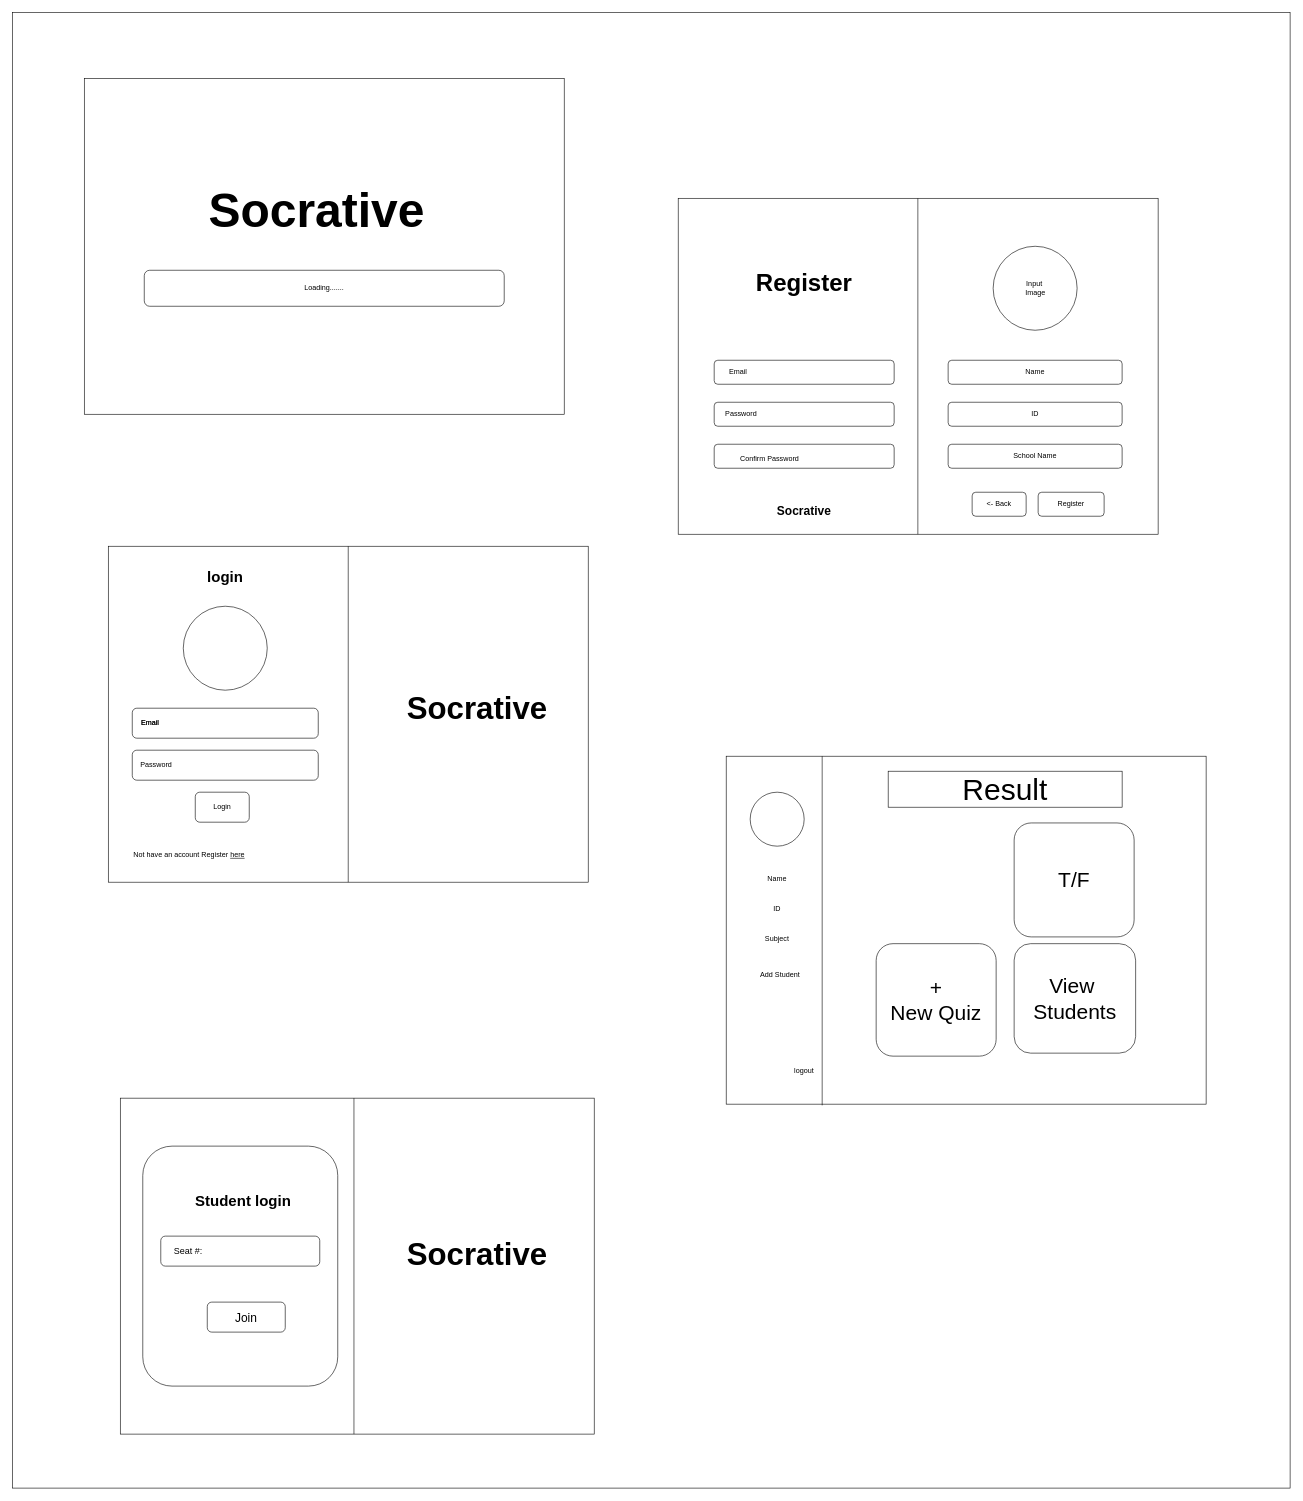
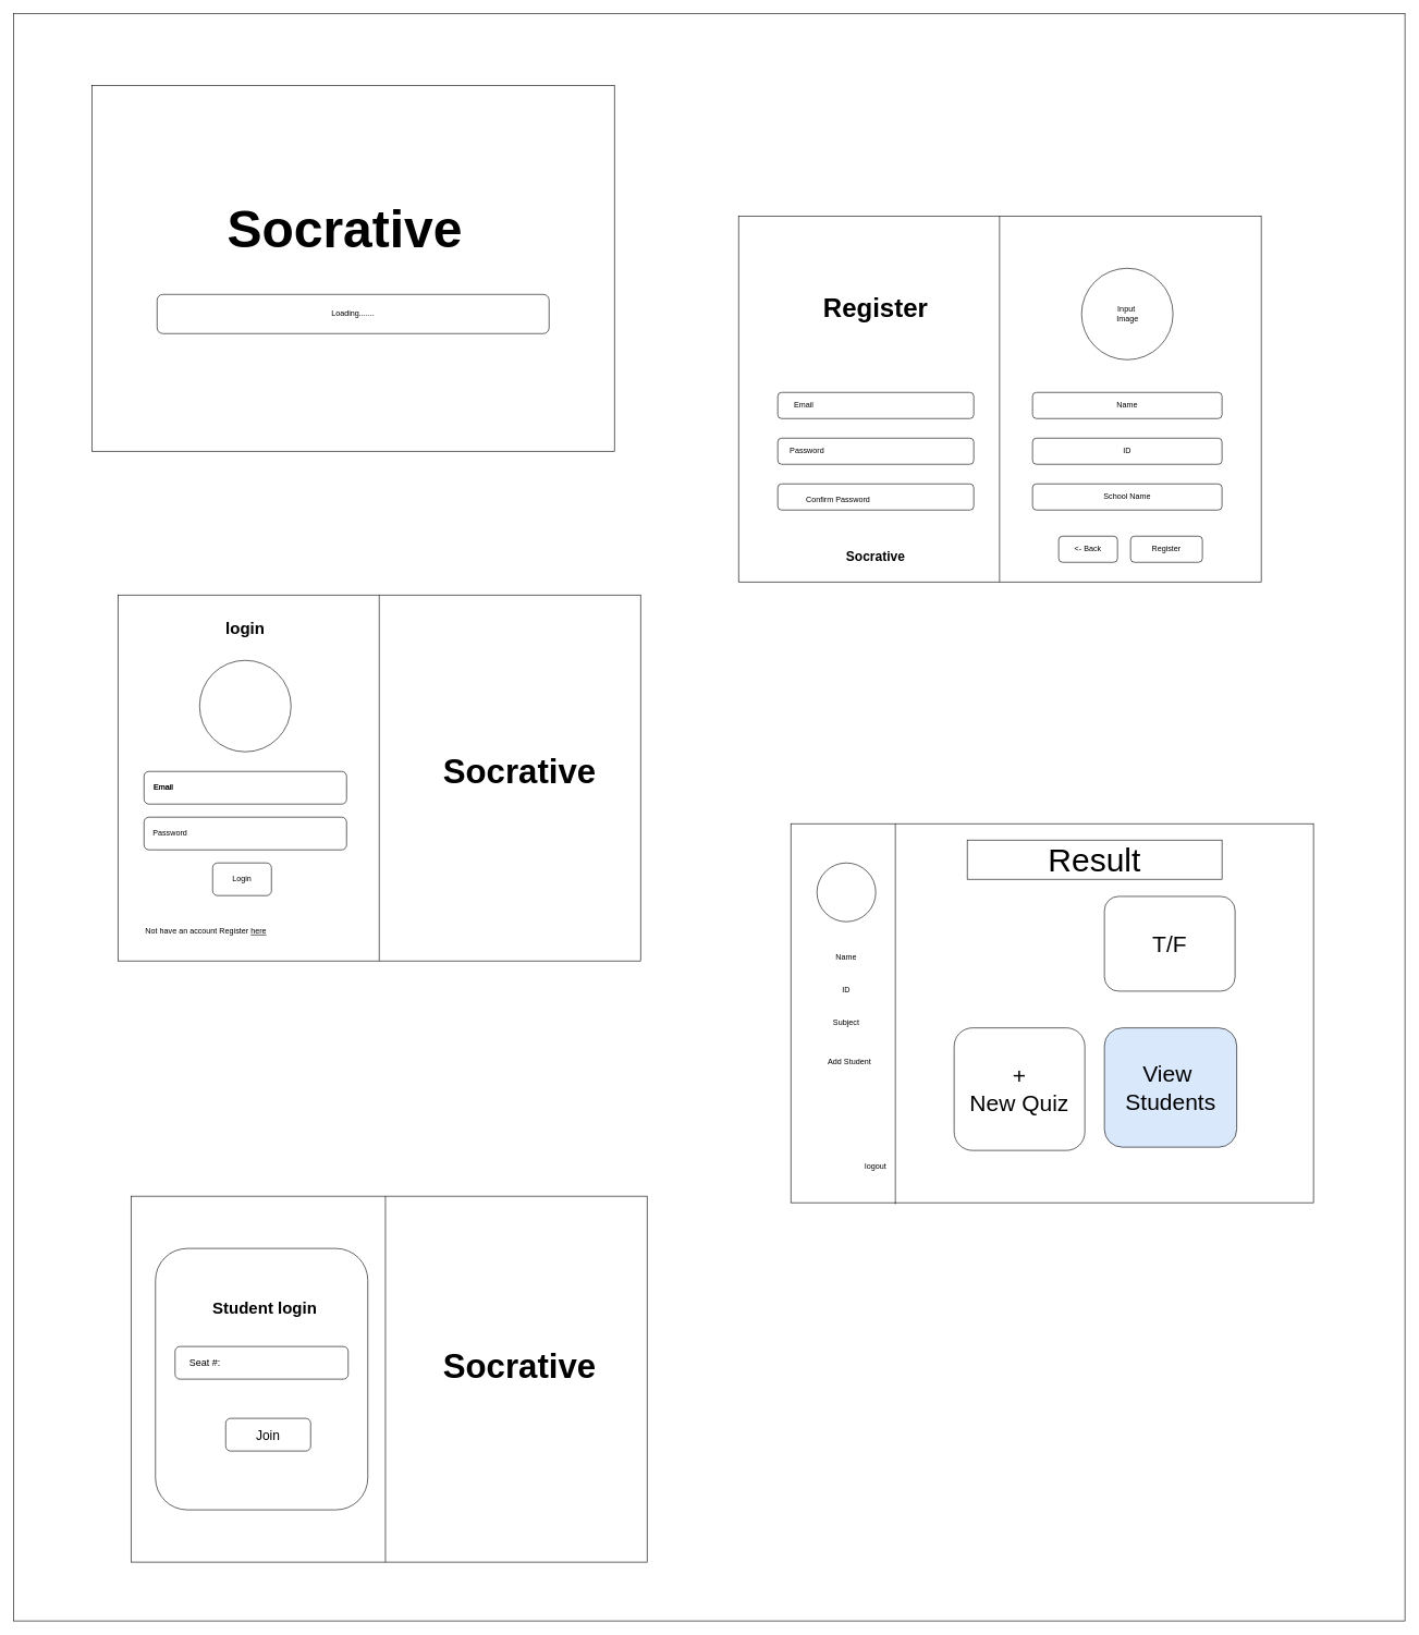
- <mxCell id="15" value="&lt;font style=&quot;font-size: 35px&quot;&gt;T/F&lt;/font&gt;" style="rounded=1;whiteSpace=wrap;html=1;" parent="1" vertex="1"><mxGeometry x="1690" y="1371.25" width="200" height="190" as="geometry" /></mxCell>
+ <mxCell id="15" value="&lt;font style=&quot;font-size: 35px&quot;&gt;T/F&lt;/font&gt;" style="rounded=1;whiteSpace=wrap;html=1;" parent="1" vertex="1"><mxGeometry x="1690" y="1371.25" width="200" height="145" as="geometry" /></mxCell>
- <mxCell id="45" value="&lt;font style=&quot;font-size: 35px&quot;&gt;View&amp;nbsp;&lt;br&gt;Students&lt;/font&gt;" style="rounded=1;whiteSpace=wrap;html=1;" parent="1" vertex="1"><mxGeometry x="1690" y="1572.5" width="202.5" height="182.5" as="geometry" /></mxCell>
+ <mxCell id="45" value="&lt;font style=&quot;font-size: 35px&quot;&gt;View&amp;nbsp;&lt;br&gt;Students&lt;/font&gt;" style="rounded=1;whiteSpace=wrap;html=1;fillColor=#dae8fc;" parent="1" vertex="1"><mxGeometry x="1690" y="1572.5" width="202.5" height="182.5" as="geometry" /></mxCell>
